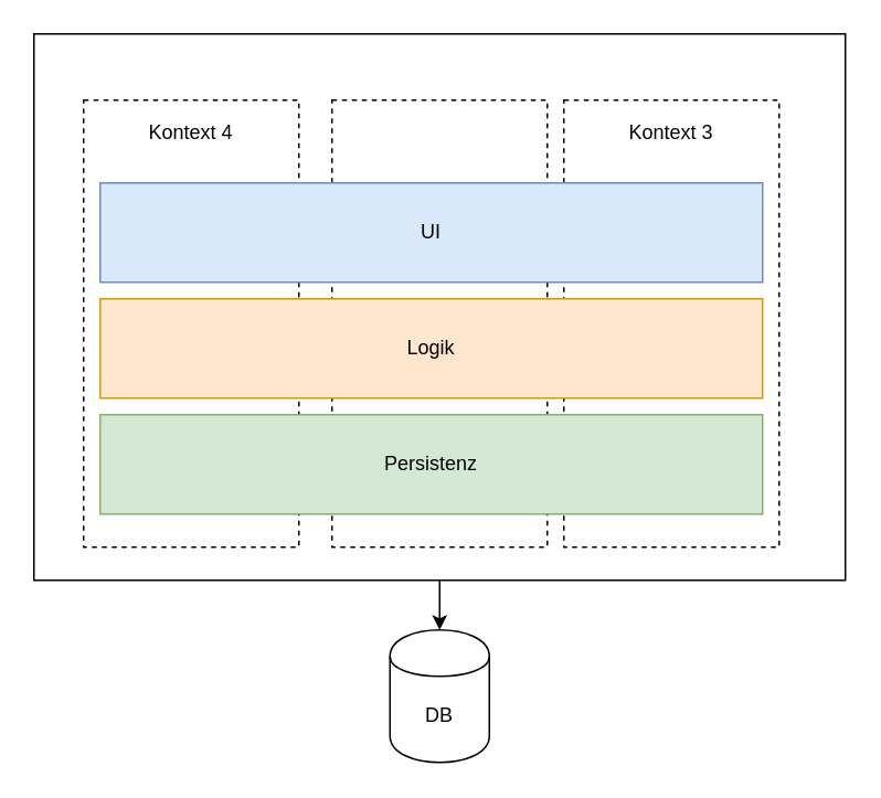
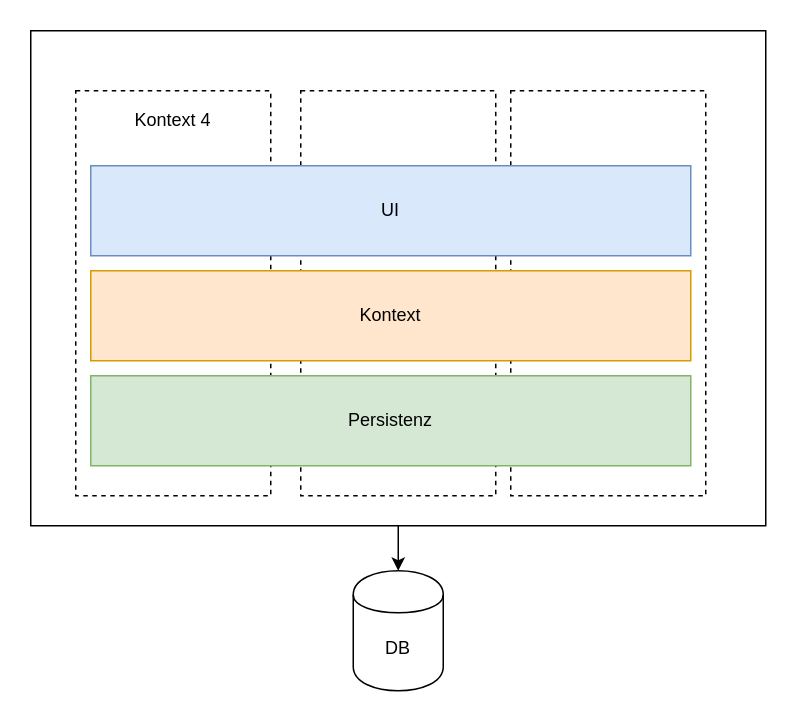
- <mxCell id="12" value="Kontext 3" style="text;html=1;strokeColor=none;fillColor=none;align=center;verticalAlign=middle;whiteSpace=wrap;rounded=0;" parent="1" vertex="1"><mxGeometry x="375" y="70" width="60" height="20" as="geometry" /></mxCell>
- <mxCell id="8" value="Logik" style="rounded=0;whiteSpace=wrap;html=1;fillColor=#ffe6cc;strokeColor=#d79b00;" parent="1" vertex="1"><mxGeometry x="60" y="180" width="400" height="60" as="geometry" /></mxCell>
+ <mxCell id="8" value="Kontext" style="rounded=0;whiteSpace=wrap;html=1;fillColor=#ffe6cc;strokeColor=#d79b00;" parent="1" vertex="1"><mxGeometry x="60" y="180" width="400" height="60" as="geometry" /></mxCell>
